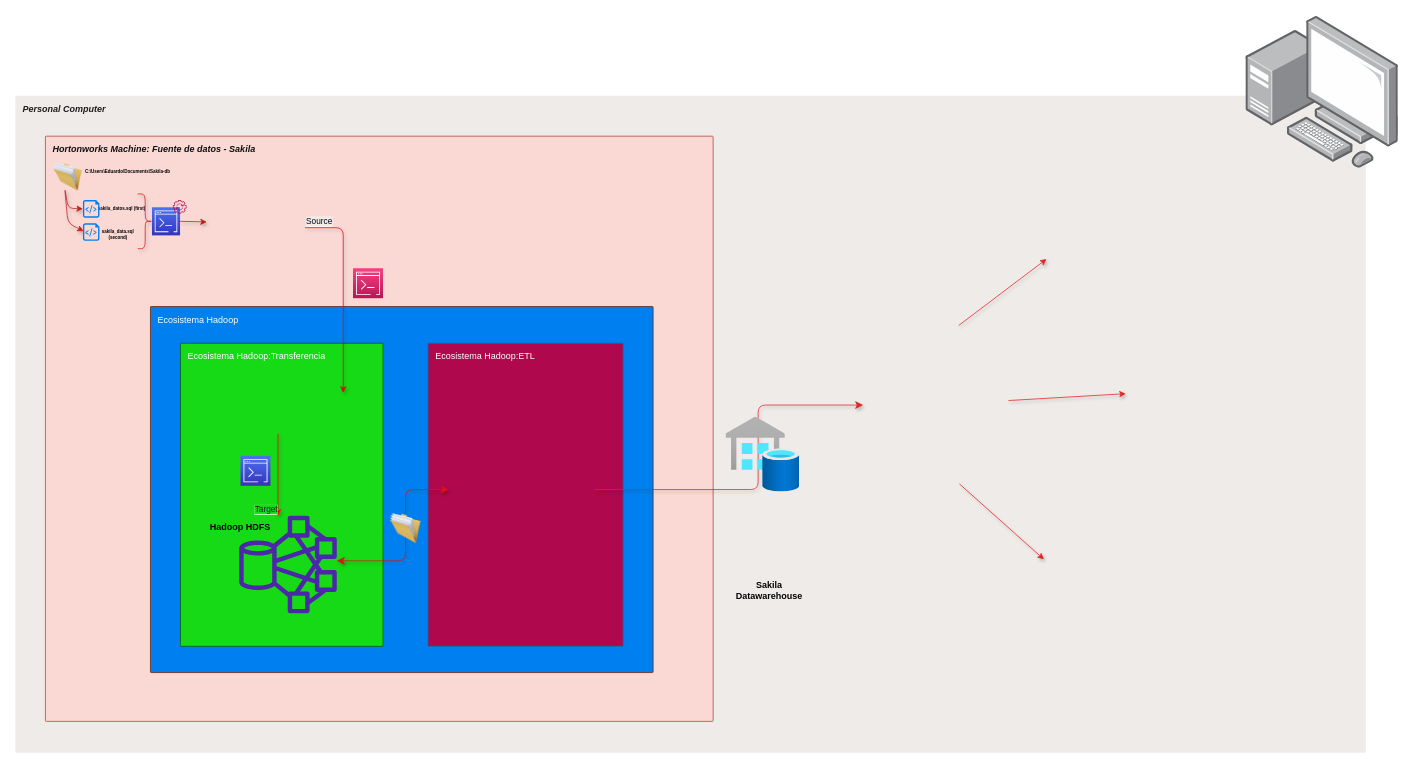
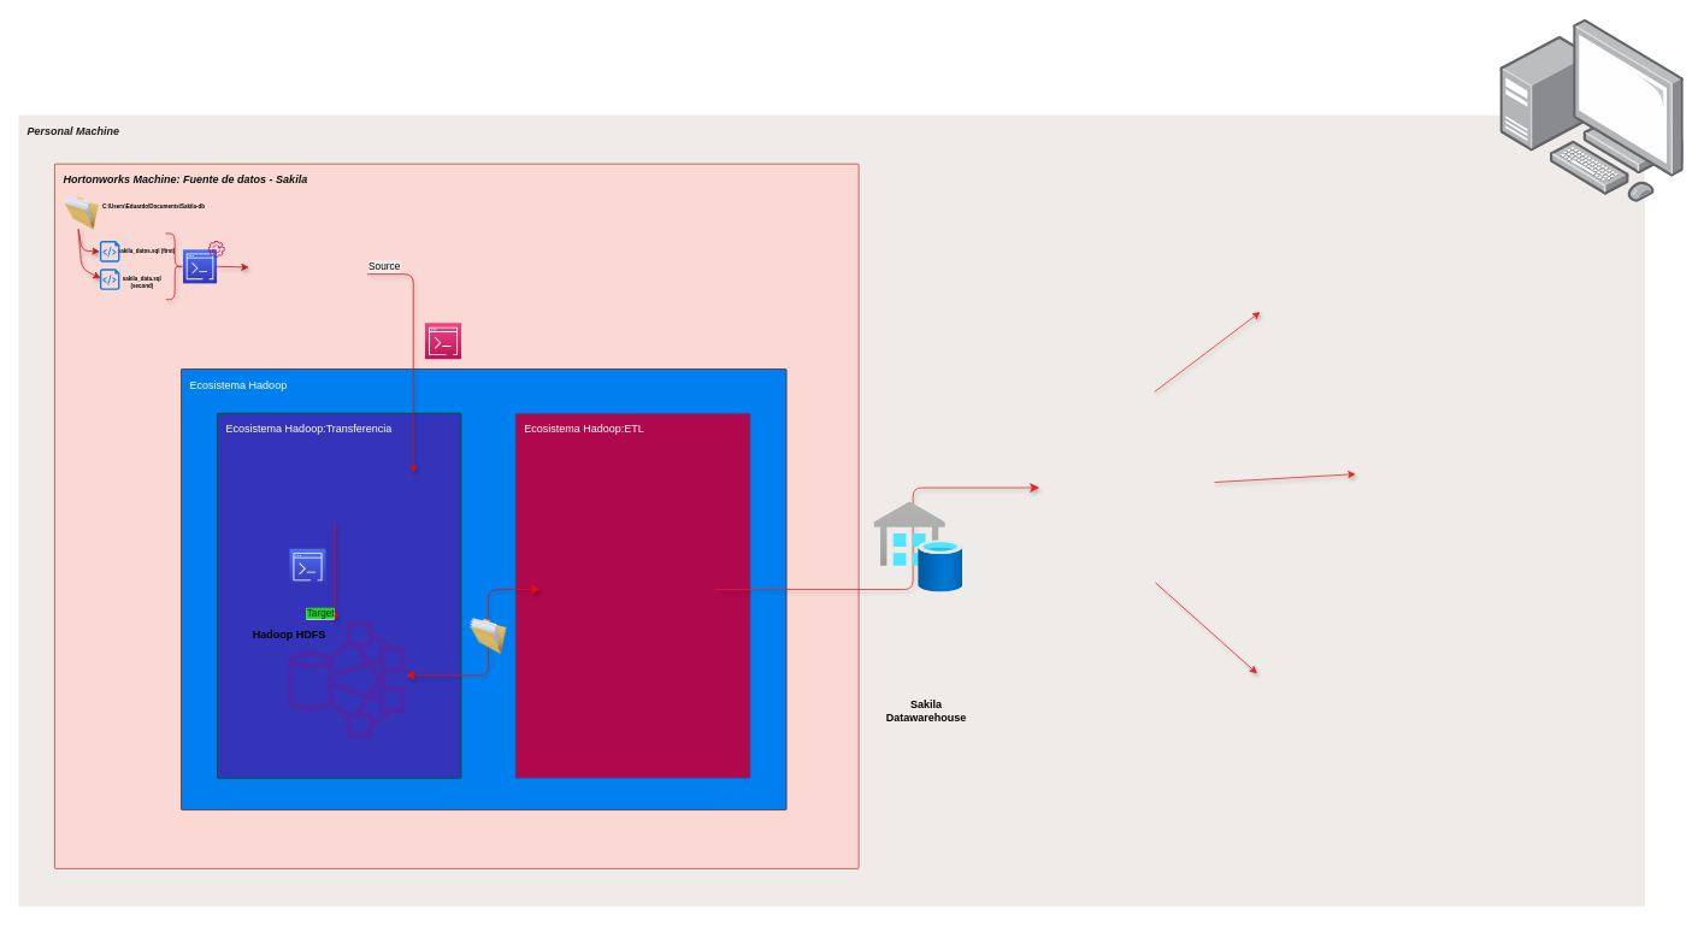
- <mxCell id="2" value="&lt;font color=&quot;#1f1e1e&quot;&gt;&lt;b&gt;&lt;i&gt;Personal Computer&lt;/i&gt;&lt;/b&gt;&lt;/font&gt;" style="points=[[0,0,0],[0.25,0,0],[0.5,0,0],[0.75,0,0],[1,0,0],[1,0.25,0],[1,0.5,0],[1,0.75,0],[1,1,0],[0.75,1,0],[0.5,1,0],[0.25,1,0],[0,1,0],[0,0.75,0],[0,0.5,0],[0,0.25,0]];rounded=1;absoluteArcSize=1;arcSize=2;html=1;strokeColor=none;gradientColor=none;shadow=0;dashed=0;fontSize=12;fontColor=#9E9E9E;align=left;verticalAlign=top;spacing=10;spacingTop=-4;whiteSpace=wrap;fillColor=#EFEBE9;glass=0;" vertex="1" parent="1"><mxGeometry x="20" width="1800" height="876" as="geometry" y="127" /></mxCell>
+ <mxCell id="2" value="&lt;font color=&quot;#1f1e1e&quot;&gt;&lt;b&gt;&lt;i&gt;Personal Machine&lt;/i&gt;&lt;/b&gt;&lt;/font&gt;" style="points=[[0,0,0],[0.25,0,0],[0.5,0,0],[0.75,0,0],[1,0,0],[1,0.25,0],[1,0.5,0],[1,0.75,0],[1,1,0],[0.75,1,0],[0.5,1,0],[0.25,1,0],[0,1,0],[0,0.75,0],[0,0.5,0],[0,0.25,0]];rounded=1;absoluteArcSize=1;arcSize=2;html=1;strokeColor=none;gradientColor=none;shadow=0;dashed=0;fontSize=12;fontColor=#9E9E9E;align=left;verticalAlign=top;spacing=10;spacingTop=-4;whiteSpace=wrap;fillColor=#EFEBE9;glass=0;" vertex="1" parent="1"><mxGeometry x="20" width="1800" height="876" as="geometry" y="127" /></mxCell>
- <mxCell id="6" value="Ecosistema Hadoop:Transferencia" style="sketch=0;points=[[0,0,0],[0.25,0,0],[0.5,0,0],[0.75,0,0],[1,0,0],[1,0.25,0],[1,0.5,0],[1,0.75,0],[1,1,0],[0.75,1,0],[0.5,1,0],[0.25,1,0],[0,1,0],[0,0.75,0],[0,0.5,0],[0,0.25,0]];rounded=1;absoluteArcSize=1;arcSize=2;html=1;strokeColor=#005700;shadow=0;dashed=0;fontSize=12;align=left;verticalAlign=top;spacing=10;spacingTop=-4;whiteSpace=wrap;fillColor=#16da16;fontColor=#ffffff;" vertex="1" parent="1"><mxGeometry x="240" y="457" width="270" height="404" as="geometry" /></mxCell>
+ <mxCell id="6" value="Ecosistema Hadoop:Transferencia" style="sketch=0;points=[[0,0,0],[0.25,0,0],[0.5,0,0],[0.75,0,0],[1,0,0],[1,0.25,0],[1,0.5,0],[1,0.75,0],[1,1,0],[0.75,1,0],[0.5,1,0],[0.25,1,0],[0,1,0],[0,0.75,0],[0,0.5,0],[0,0.25,0]];rounded=1;absoluteArcSize=1;arcSize=2;html=1;strokeColor=#005700;shadow=0;dashed=0;fontSize=12;align=left;verticalAlign=top;spacing=10;spacingTop=-4;whiteSpace=wrap;fillColor=#3334b9;fontColor=#ffffff;" vertex="1" parent="1"><mxGeometry x="240" y="457" width="270" height="404" as="geometry" /></mxCell>
